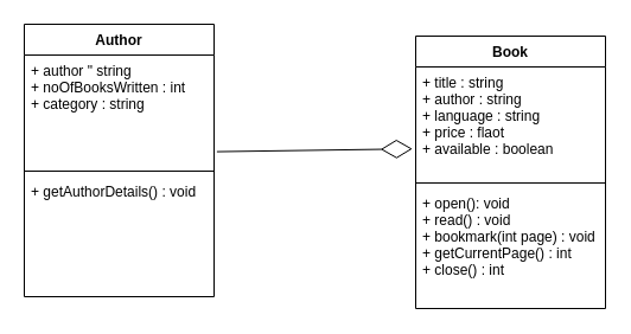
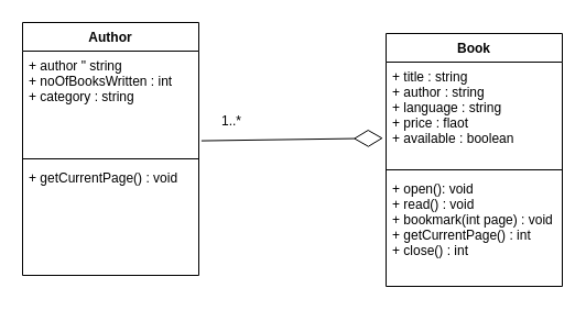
+ <mxCell id="11" value="1..*" style="text;html=1;strokeColor=none;fillColor=none;align=center;verticalAlign=middle;whiteSpace=wrap;rounded=0;" vertex="1" parent="1"><mxGeometry x="190" y="100" width="40" height="20" as="geometry" /></mxCell>
- <mxCell id="9" value="+ getAuthorDetails() : void" style="text;strokeColor=none;fillColor=none;align=left;verticalAlign=top;spacingLeft=4;spacingRight=4;overflow=hidden;rotatable=0;points=[[0,0.5],[1,0.5]];portConstraint=eastwest;" vertex="1" parent="6"><mxGeometry y="128" width="160" height="102" as="geometry" /></mxCell>
+ <mxCell id="9" value="+ getCurrentPage() : void" style="text;strokeColor=none;fillColor=none;align=left;verticalAlign=top;spacingLeft=4;spacingRight=4;overflow=hidden;rotatable=0;points=[[0,0.5],[1,0.5]];portConstraint=eastwest;" vertex="1" parent="6"><mxGeometry y="128" width="160" height="102" as="geometry" /></mxCell>
